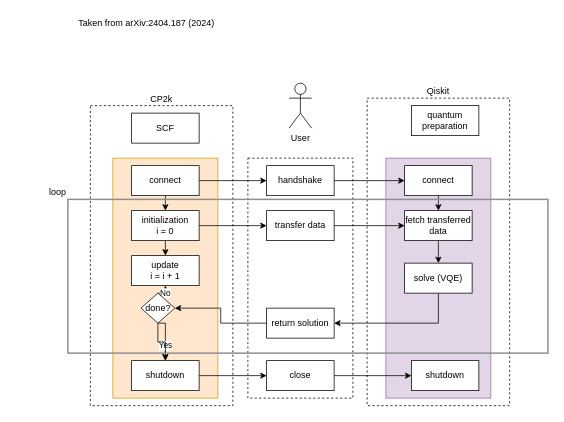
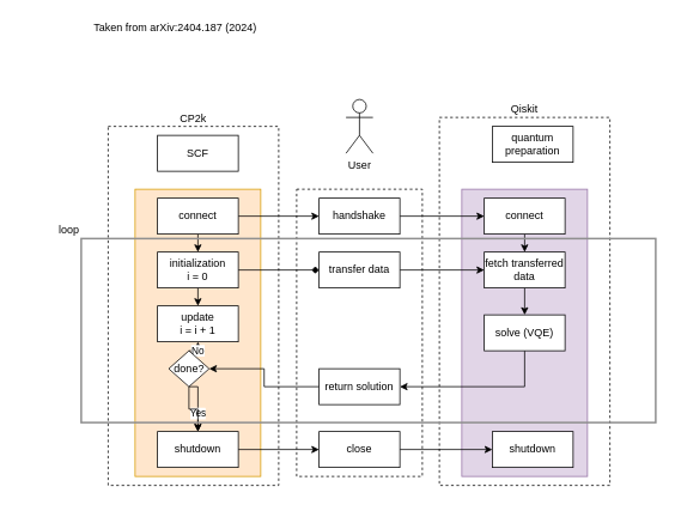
- <mxCell id="13" style="edgeStyle=orthogonalEdgeStyle;rounded=0;orthogonalLoop=1;jettySize=auto;html=1;exitX=1;exitY=0.5;exitDx=0;exitDy=0;" parent="1" source="15" target="34" edge="1"><mxGeometry relative="1" as="geometry" /></mxCell>
+ <mxCell id="13" style="edgeStyle=orthogonalEdgeStyle;rounded=0;orthogonalLoop=1;jettySize=auto;html=1;exitX=1;exitY=0.5;exitDx=0;exitDy=0;endArrow=diamond;" parent="1" source="15" target="34" edge="1"><mxGeometry relative="1" as="geometry" /></mxCell>
